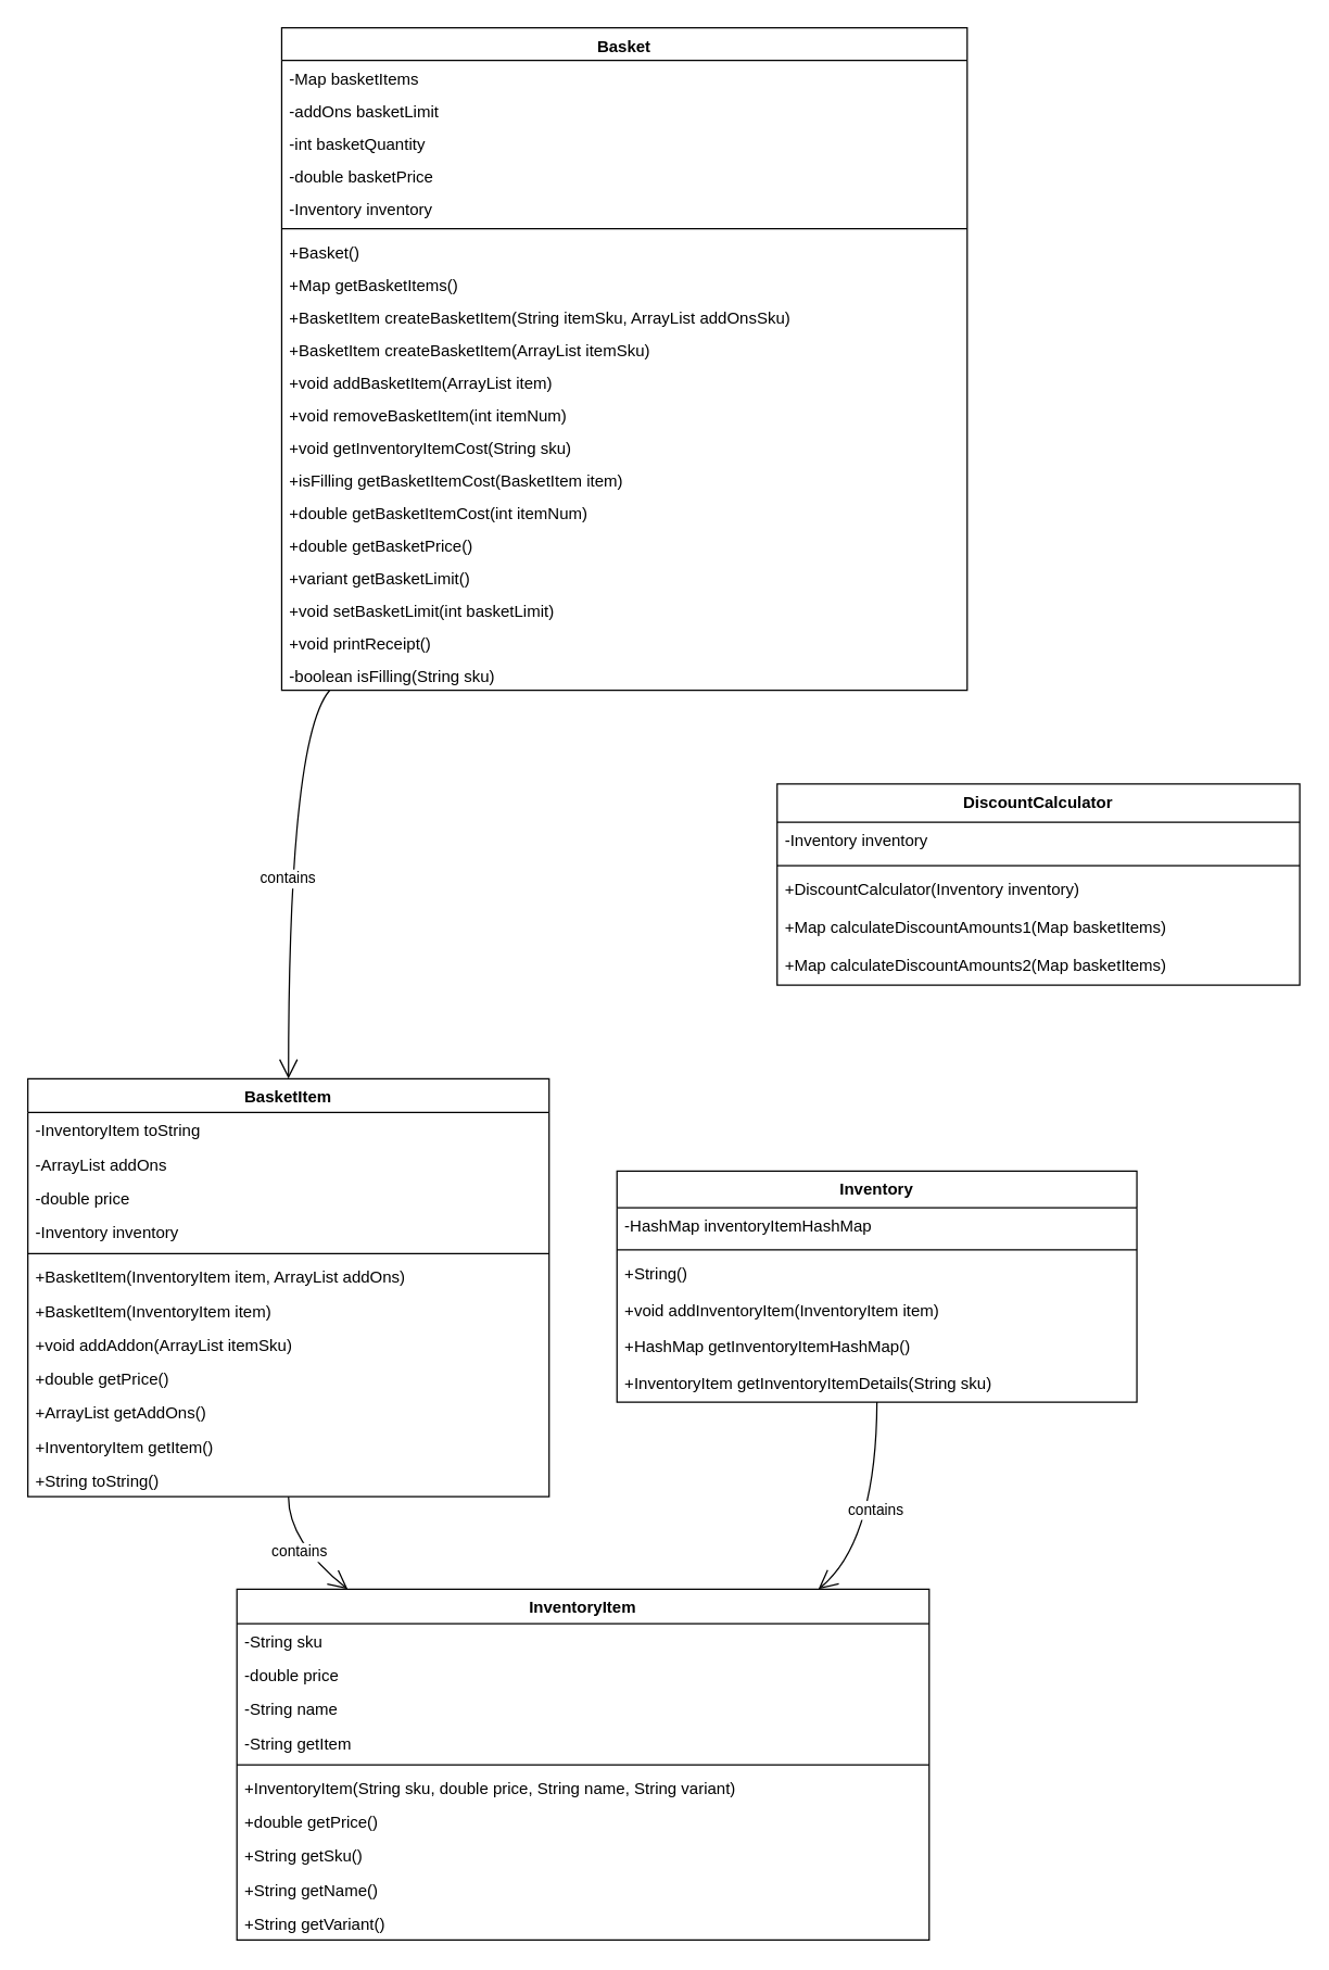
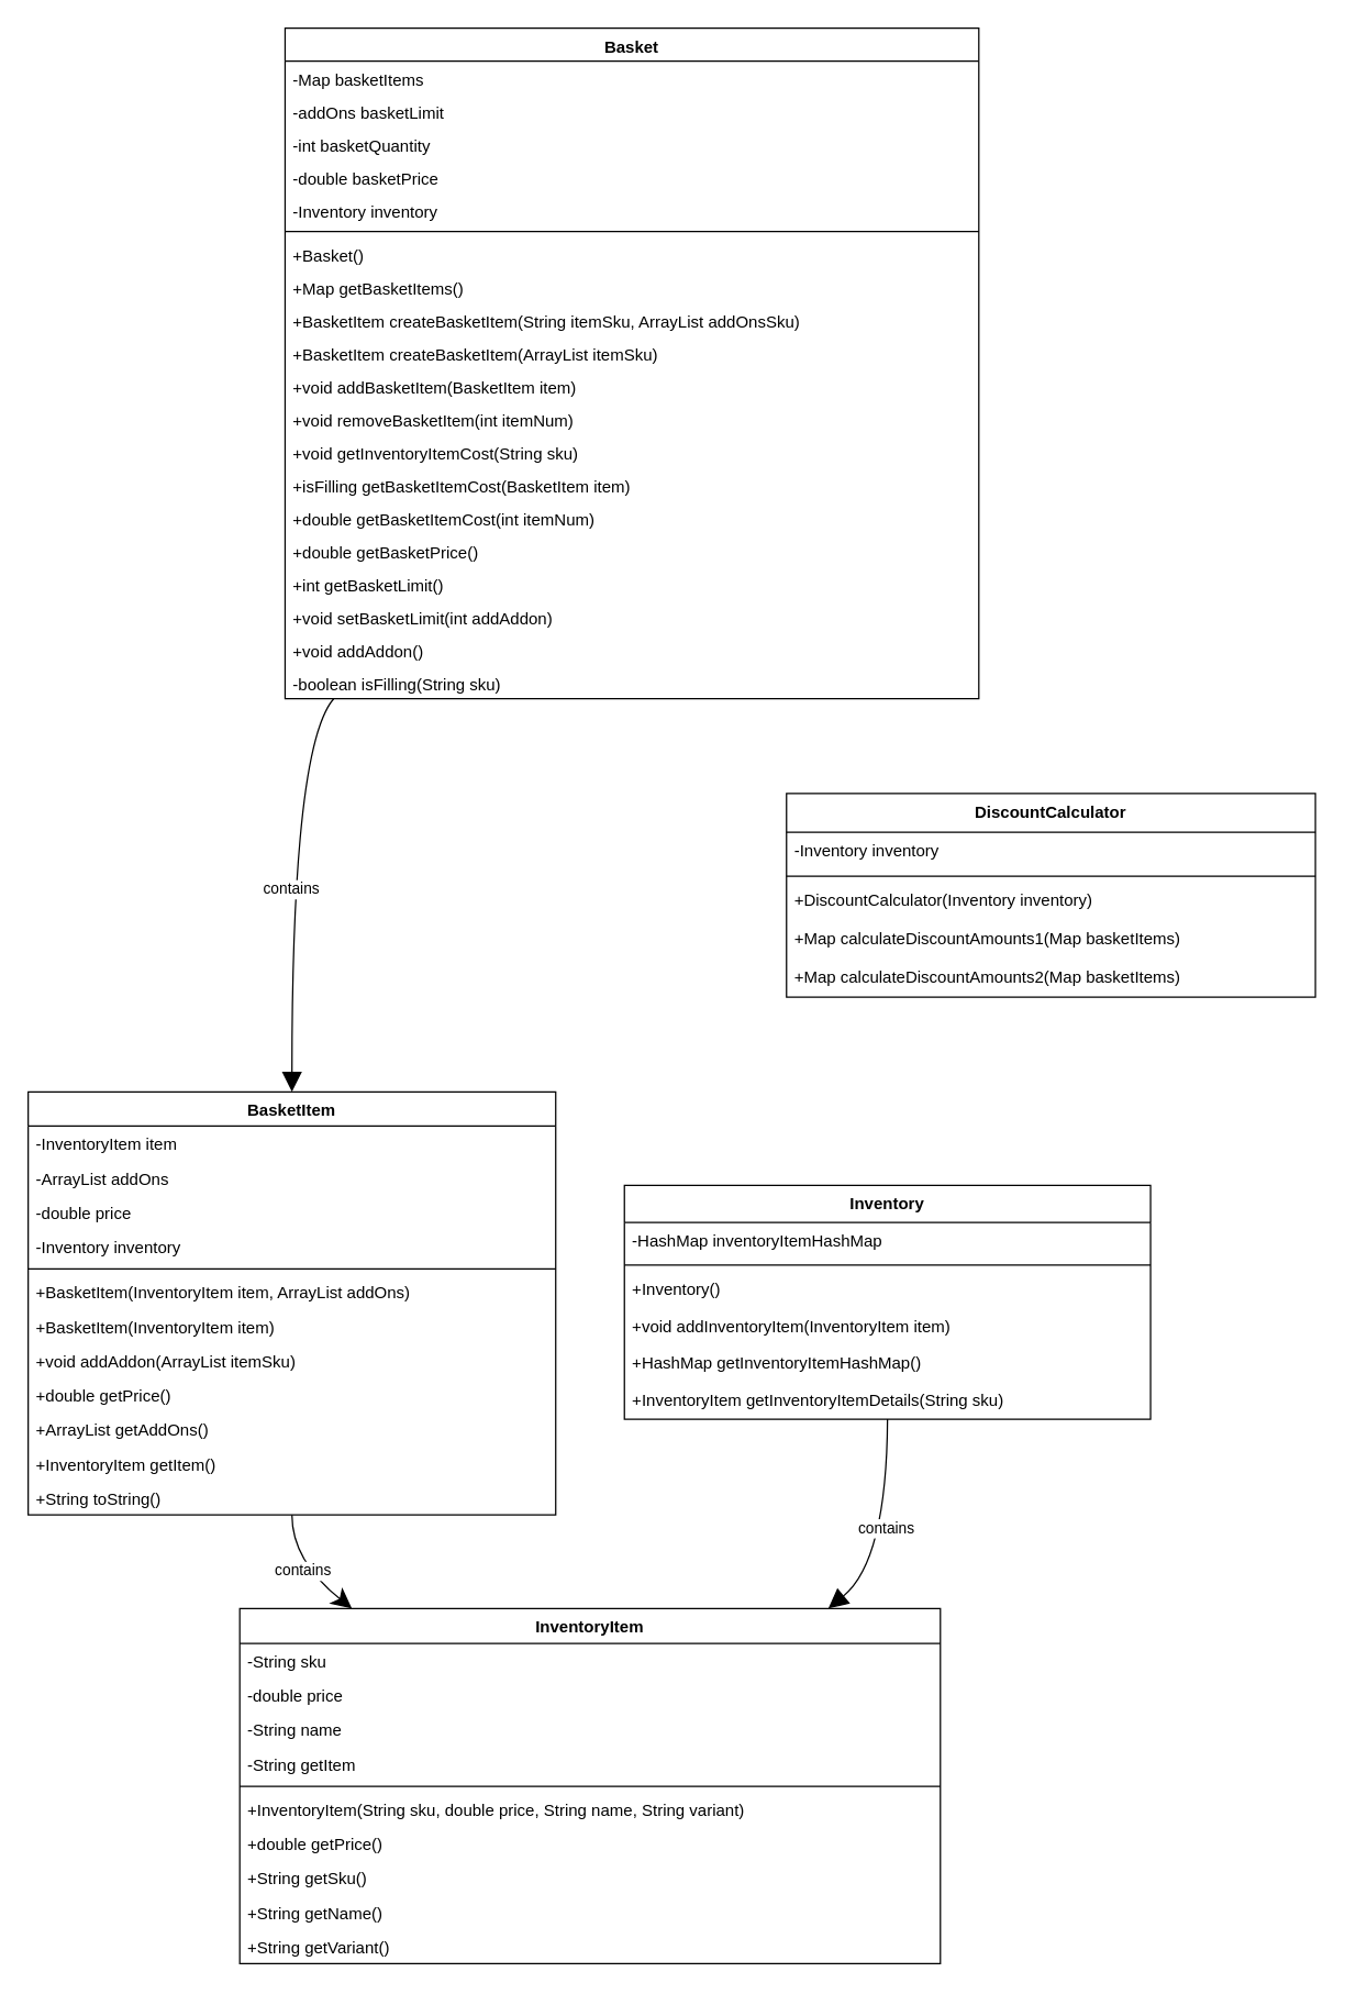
- <mxCell id="13" value="+void addBasketItem(ArrayList item)" style="text;strokeColor=none;fillColor=none;align=left;verticalAlign=top;spacingLeft=4;spacingRight=4;overflow=hidden;rotatable=0;points=[[0,0.5],[1,0.5]];portConstraint=eastwest;" vertex="1" parent="2"><mxGeometry y="248.017" width="505" height="24" as="geometry" /></mxCell>
+ <mxCell id="13" value="+void addBasketItem(BasketItem item)" style="text;strokeColor=none;fillColor=none;align=left;verticalAlign=top;spacingLeft=4;spacingRight=4;overflow=hidden;rotatable=0;points=[[0,0.5],[1,0.5]];portConstraint=eastwest;" vertex="1" parent="2"><mxGeometry y="248.017" width="505" height="24" as="geometry" /></mxCell>
- <mxCell id="19" value="+variant getBasketLimit()" style="text;strokeColor=none;fillColor=none;align=left;verticalAlign=top;spacingLeft=4;spacingRight=4;overflow=hidden;rotatable=0;points=[[0,0.5],[1,0.5]];portConstraint=eastwest;" vertex="1" parent="2"><mxGeometry y="392.017" width="505" height="24" as="geometry" /></mxCell>
+ <mxCell id="19" value="+int getBasketLimit()" style="text;strokeColor=none;fillColor=none;align=left;verticalAlign=top;spacingLeft=4;spacingRight=4;overflow=hidden;rotatable=0;points=[[0,0.5],[1,0.5]];portConstraint=eastwest;" vertex="1" parent="2"><mxGeometry y="392.017" width="505" height="24" as="geometry" /></mxCell>
- <mxCell id="20" value="+void setBasketLimit(int basketLimit)" style="text;strokeColor=none;fillColor=none;align=left;verticalAlign=top;spacingLeft=4;spacingRight=4;overflow=hidden;rotatable=0;points=[[0,0.5],[1,0.5]];portConstraint=eastwest;" vertex="1" parent="2"><mxGeometry y="416.017" width="505" height="24" as="geometry" /></mxCell>
+ <mxCell id="20" value="+void setBasketLimit(int addAddon)" style="text;strokeColor=none;fillColor=none;align=left;verticalAlign=top;spacingLeft=4;spacingRight=4;overflow=hidden;rotatable=0;points=[[0,0.5],[1,0.5]];portConstraint=eastwest;" vertex="1" parent="2"><mxGeometry y="416.017" width="505" height="24" as="geometry" /></mxCell>
- <mxCell id="21" value="+void printReceipt()" style="text;strokeColor=none;fillColor=none;align=left;verticalAlign=top;spacingLeft=4;spacingRight=4;overflow=hidden;rotatable=0;points=[[0,0.5],[1,0.5]];portConstraint=eastwest;" vertex="1" parent="2"><mxGeometry y="440.017" width="505" height="24" as="geometry" /></mxCell>
+ <mxCell id="21" value="+void addAddon()" style="text;strokeColor=none;fillColor=none;align=left;verticalAlign=top;spacingLeft=4;spacingRight=4;overflow=hidden;rotatable=0;points=[[0,0.5],[1,0.5]];portConstraint=eastwest;" vertex="1" parent="2"><mxGeometry y="440.017" width="505" height="24" as="geometry" /></mxCell>
- <mxCell id="60" value="contains" style="curved=1;startArrow=none;endArrow=open;endSize=12;exitX=0.07;exitY=1;entryX=0.5;entryY=0;rounded=0;" edge="1" parent="1" source="2" target="23"><mxGeometry relative="1" as="geometry"><Array as="points"><mxPoint x="212" y="543" /></Array></mxGeometry></mxCell>
+ <mxCell id="60" value="contains" style="curved=1;startArrow=none;endArrow=block;endSize=12;exitX=0.07;exitY=1;entryX=0.5;entryY=0;rounded=0;" edge="1" parent="1" source="2" target="23"><mxGeometry relative="1" as="geometry"><Array as="points"><mxPoint x="212" y="543" /></Array></mxGeometry></mxCell>
- <mxCell id="24" value="-InventoryItem toString" style="text;strokeColor=none;fillColor=none;align=left;verticalAlign=top;spacingLeft=4;spacingRight=4;overflow=hidden;rotatable=0;points=[[0,0.5],[1,0.5]];portConstraint=eastwest;" vertex="1" parent="23"><mxGeometry y="24.917" width="384" height="25" as="geometry" /></mxCell>
+ <mxCell id="24" value="-InventoryItem item" style="text;strokeColor=none;fillColor=none;align=left;verticalAlign=top;spacingLeft=4;spacingRight=4;overflow=hidden;rotatable=0;points=[[0,0.5],[1,0.5]];portConstraint=eastwest;" vertex="1" parent="23"><mxGeometry y="24.917" width="384" height="25" as="geometry" /></mxCell>
- <mxCell id="39" value="+String()" style="text;strokeColor=none;fillColor=none;align=left;verticalAlign=top;spacingLeft=4;spacingRight=4;overflow=hidden;rotatable=0;points=[[0,0.5],[1,0.5]];portConstraint=eastwest;" vertex="1" parent="36"><mxGeometry y="62.167" width="383" height="27" as="geometry" /></mxCell>
+ <mxCell id="39" value="+Inventory()" style="text;strokeColor=none;fillColor=none;align=left;verticalAlign=top;spacingLeft=4;spacingRight=4;overflow=hidden;rotatable=0;points=[[0,0.5],[1,0.5]];portConstraint=eastwest;" vertex="1" parent="36"><mxGeometry y="62.167" width="383" height="27" as="geometry" /></mxCell>
- <mxCell id="62" value="contains" style="curved=1;startArrow=none;endArrow=open;endSize=12;exitX=0.5;exitY=1;entryX=0.84;entryY=0;rounded=0;" edge="1" parent="1" source="36" target="43"><mxGeometry relative="1" as="geometry"><Array as="points"><mxPoint x="645" y="1135" /></Array></mxGeometry></mxCell>
+ <mxCell id="62" value="contains" style="curved=1;startArrow=none;endArrow=block;endSize=12;exitX=0.5;exitY=1;entryX=0.84;entryY=0;rounded=0;" edge="1" parent="1" source="36" target="43"><mxGeometry relative="1" as="geometry"><Array as="points"><mxPoint x="645" y="1135" /></Array></mxGeometry></mxCell>
- <mxCell id="61" value="contains" style="curved=1;startArrow=none;endArrow=open;endSize=12;exitX=0.5;exitY=1;entryX=0.16;entryY=0;rounded=0;" edge="1" parent="1" source="23" target="43"><mxGeometry relative="1" as="geometry"><Array as="points"><mxPoint x="212" y="1135" /></Array></mxGeometry></mxCell>
+ <mxCell id="61" value="contains" style="curved=1;startArrow=none;endArrow=classic;endSize=12;exitX=0.5;exitY=1;entryX=0.16;entryY=0;rounded=0;" edge="1" parent="1" source="23" target="43"><mxGeometry relative="1" as="geometry"><Array as="points"><mxPoint x="212" y="1135" /></Array></mxGeometry></mxCell>
